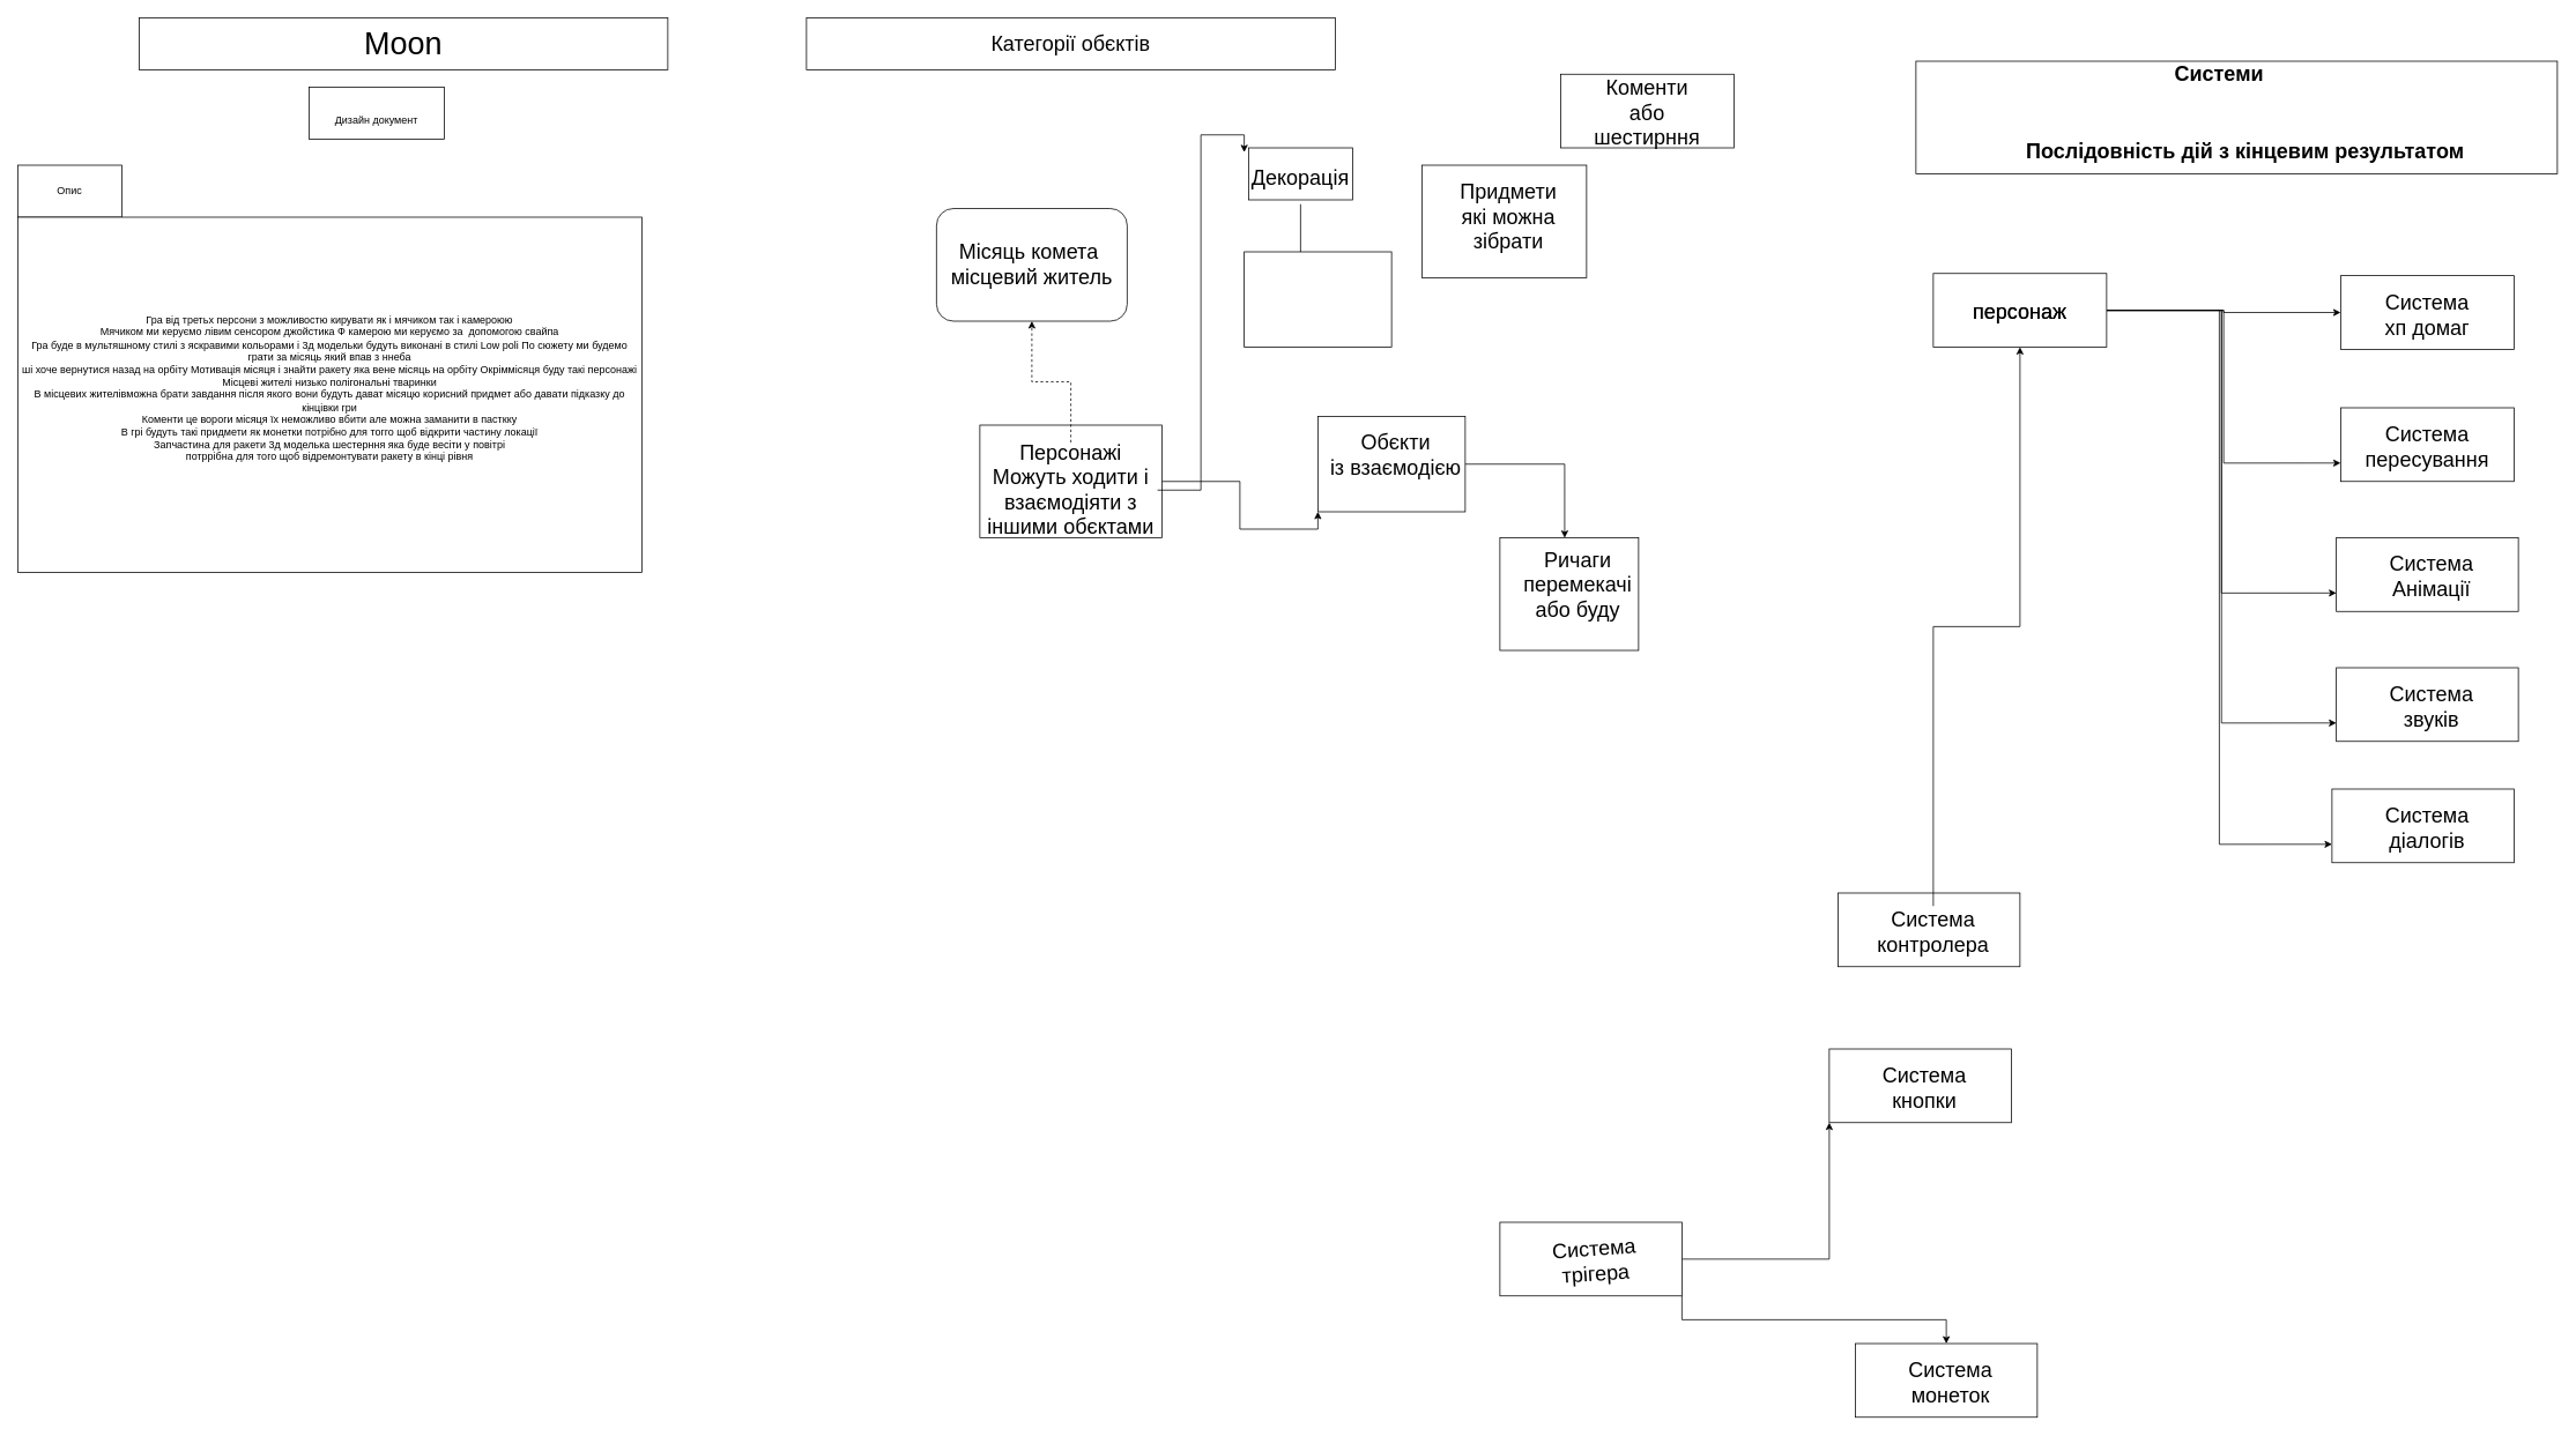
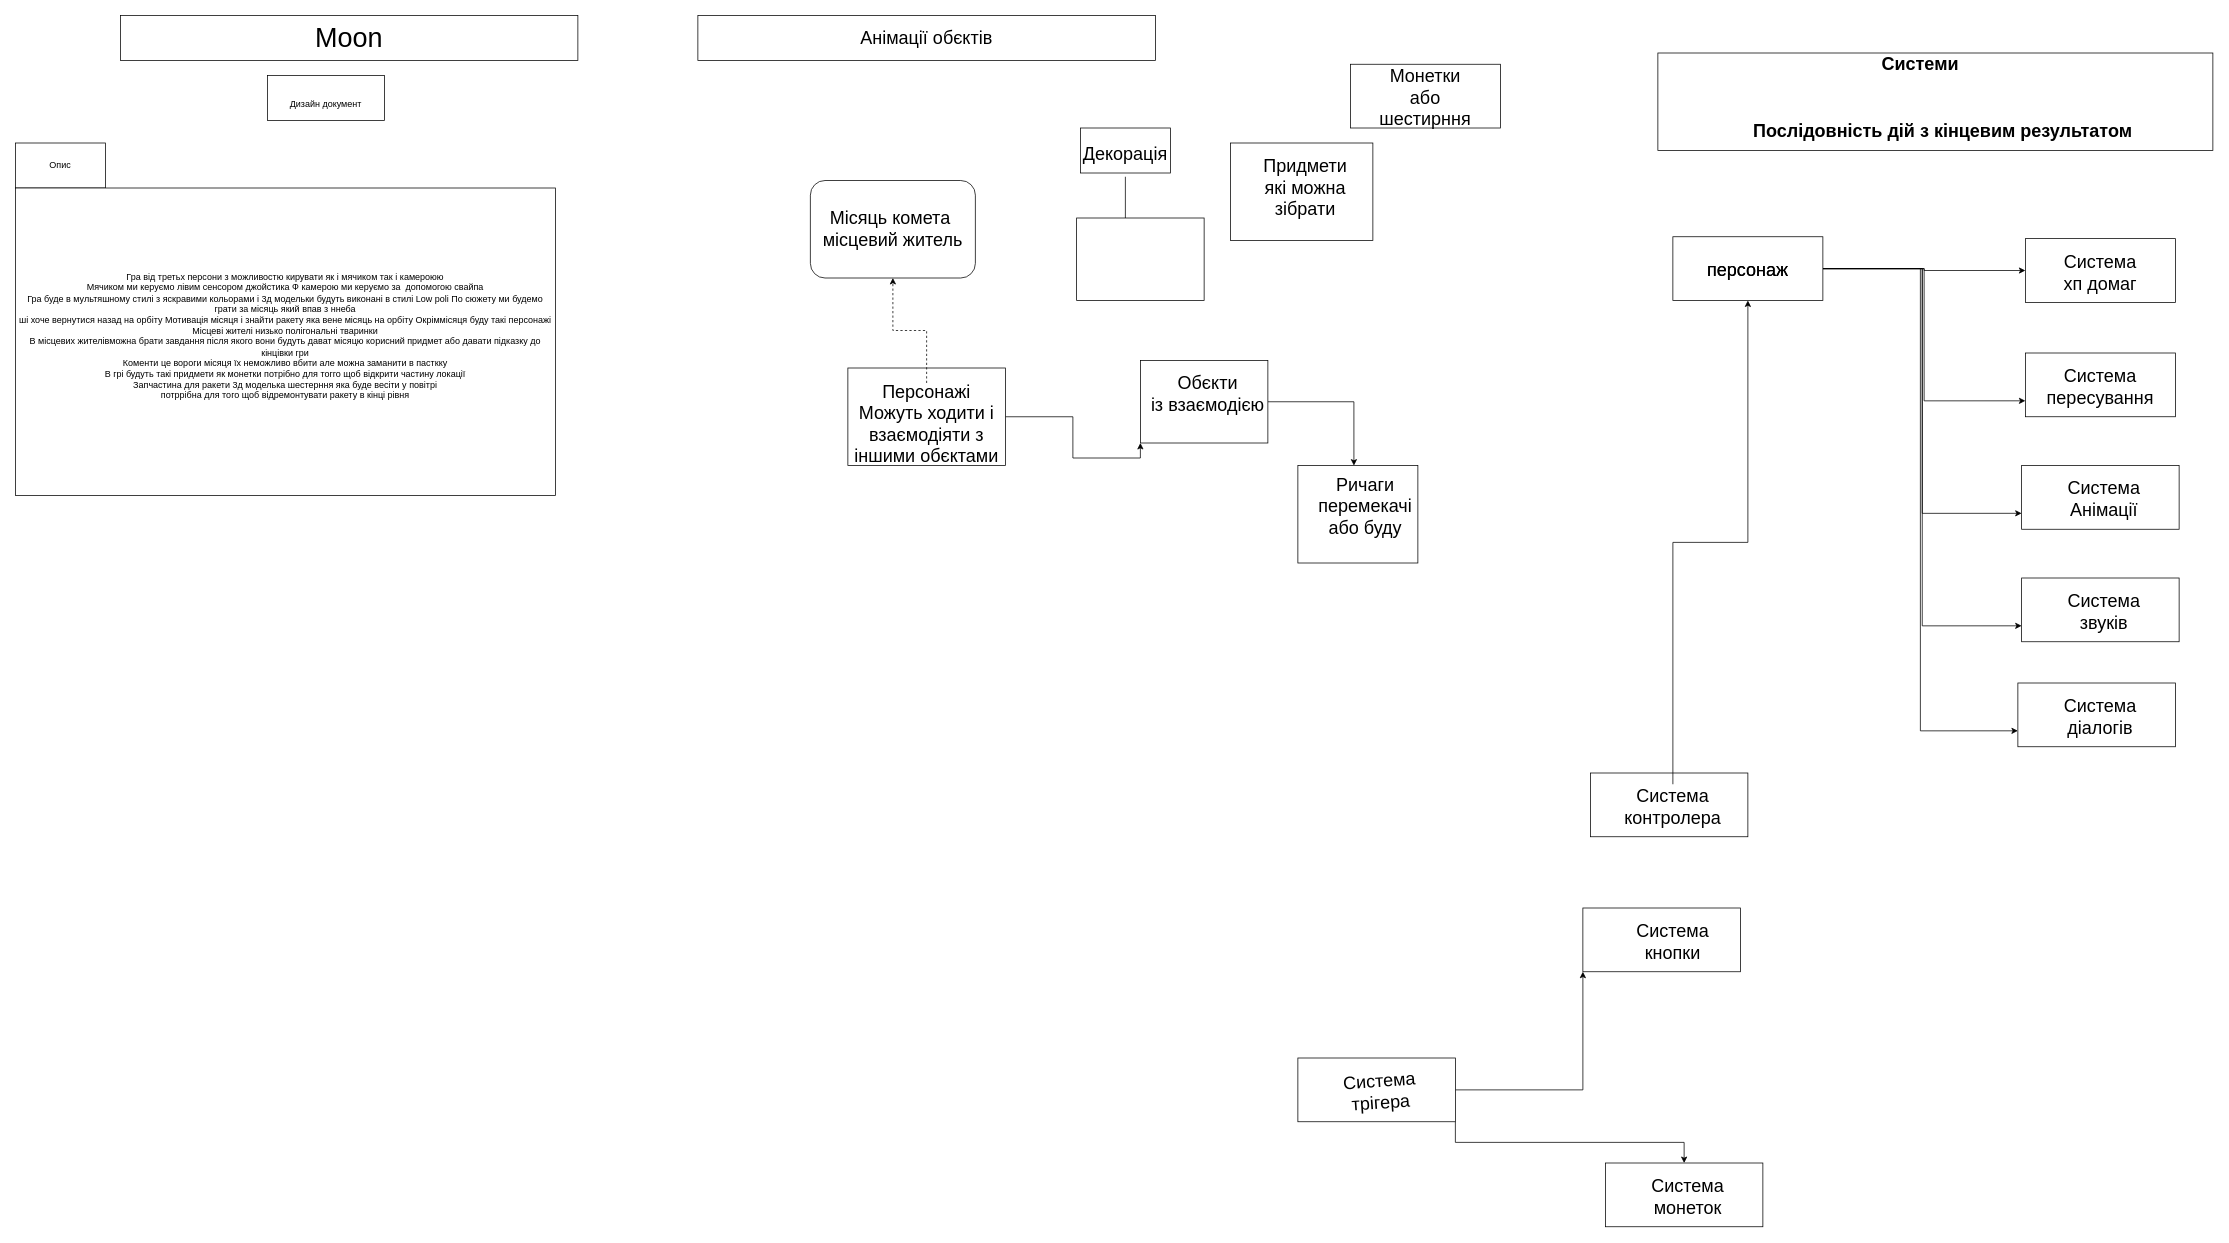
- <mxCell id="11" value="&lt;font style=&quot;font-size: 24px;&quot;&gt;Категорії обєктів&lt;/font&gt;" style="text;html=1;strokeColor=none;fillColor=none;align=center;verticalAlign=middle;whiteSpace=wrap;rounded=0;fontSize=12;" vertex="1" parent="1"><mxGeometry x="930" width="610" height="60" as="geometry" y="20" /></mxCell>
+ <mxCell id="11" value="&lt;font style=&quot;font-size: 24px;&quot;&gt;Анімації обєктів&lt;/font&gt;" style="text;html=1;strokeColor=none;fillColor=none;align=center;verticalAlign=middle;whiteSpace=wrap;rounded=0;fontSize=12;" vertex="1" parent="1"><mxGeometry x="930" width="610" height="60" as="geometry" y="20" /></mxCell>
- <mxCell id="23" value="Коменти або шестирння" style="text;html=1;strokeColor=none;fillColor=none;align=center;verticalAlign=middle;whiteSpace=wrap;rounded=0;fontSize=24;" vertex="1" parent="1"><mxGeometry x="1840" y="100" width="120" height="60" as="geometry" /></mxCell>
+ <mxCell id="23" value="Монетки або шестирння" style="text;html=1;strokeColor=none;fillColor=none;align=center;verticalAlign=middle;whiteSpace=wrap;rounded=0;fontSize=24;" vertex="1" parent="1"><mxGeometry x="1840" y="100" width="120" height="60" as="geometry" /></mxCell>
- <mxCell id="16" style="edgeStyle=orthogonalEdgeStyle;rounded=0;orthogonalLoop=1;jettySize=auto;html=1;entryX=0;entryY=0;entryDx=0;entryDy=0;fontSize=24;" edge="1" parent="1" source="18" target="26"><mxGeometry relative="1" as="geometry" /></mxCell>
- <mxCell id="56" value="Система кнопки" style="text;html=1;strokeColor=none;fillColor=none;align=center;verticalAlign=middle;whiteSpace=wrap;rounded=0;fontSize=24;" vertex="1" parent="1"><mxGeometry x="2150" y="1225" width="140" height="60" as="geometry" /></mxCell>
+ <mxCell id="56" value="Система кнопки" style="text;html=1;strokeColor=none;fillColor=none;align=center;verticalAlign=middle;whiteSpace=wrap;rounded=0;fontSize=24;" vertex="1" parent="1"><mxGeometry x="2160" y="1225" width="140" height="60" as="geometry" /></mxCell>
